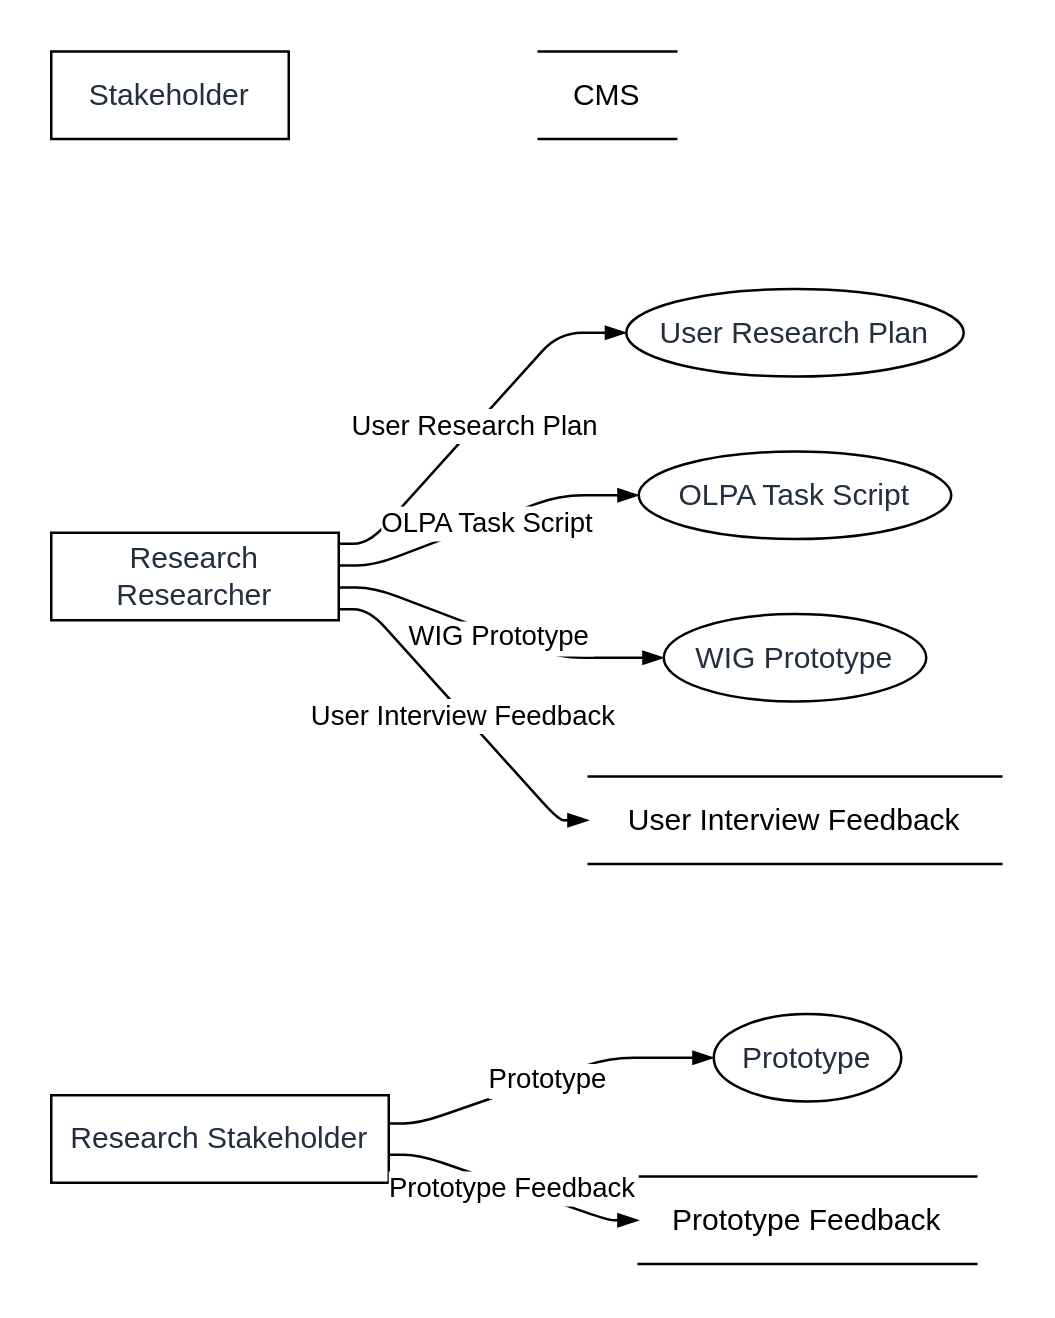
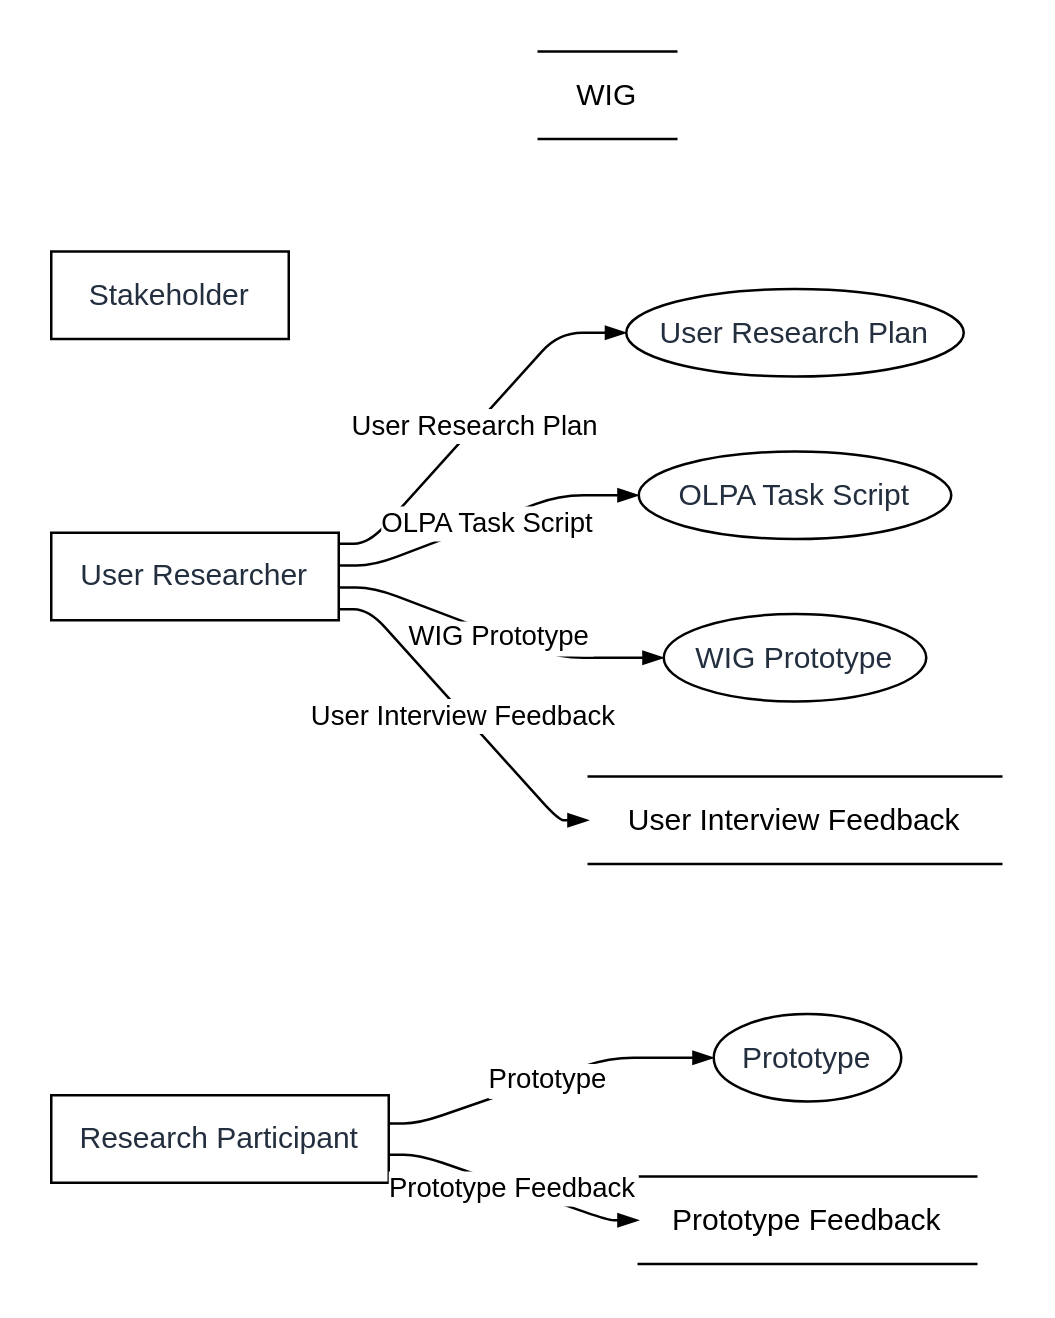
- <mxCell id="2" value="Stakeholder" style="shape=rectangle;whiteSpace=wrap;html=1;fillColor=#ffffff;strokeColor=#000000;align=center;verticalAlign=middle;fontColor=#232F3E;" vertex="1" parent="1"><mxGeometry width="95" height="35" as="geometry" x="20" y="20" /></mxCell>
+ <mxCell id="2" value="Stakeholder" style="shape=rectangle;whiteSpace=wrap;html=1;fillColor=#ffffff;strokeColor=#000000;align=center;verticalAlign=middle;fontColor=#232F3E;" vertex="1" parent="1"><mxGeometry x="20" y="100" width="95" height="35" as="geometry" /></mxCell>
- <mxCell id="9" value="CMS" style="html=1;dashed=0;whiteSpace=wrap;shape=partialRectangle;right=0;left=0;" vertex="1" parent="1"><mxGeometry x="215" width="55" height="35" as="geometry" y="20" /></mxCell>
+ <mxCell id="9" value="WIG" style="html=1;dashed=0;whiteSpace=wrap;shape=partialRectangle;right=0;left=0;" vertex="1" parent="1"><mxGeometry x="215" width="55" height="35" as="geometry" y="20" /></mxCell>
- <mxCell id="3" value="Research Researcher" style="shape=rectangle;whiteSpace=wrap;html=1;fillColor=#ffffff;strokeColor=#000000;align=center;verticalAlign=middle;fontColor=#232F3E;" vertex="1" parent="1"><mxGeometry y="212.5" width="115" height="35" as="geometry" x="20" /></mxCell>
+ <mxCell id="3" value="User Researcher" style="shape=rectangle;whiteSpace=wrap;html=1;fillColor=#ffffff;strokeColor=#000000;align=center;verticalAlign=middle;fontColor=#232F3E;" vertex="1" parent="1"><mxGeometry y="212.5" width="115" height="35" as="geometry" x="20" /></mxCell>
- <mxCell id="4" value="Research Stakeholder" style="shape=rectangle;whiteSpace=wrap;html=1;fillColor=#ffffff;strokeColor=#000000;align=center;verticalAlign=middle;fontColor=#232F3E;" vertex="1" parent="1"><mxGeometry y="437.5" width="135" height="35" as="geometry" x="20" /></mxCell>
+ <mxCell id="4" value="Research Participant" style="shape=rectangle;whiteSpace=wrap;html=1;fillColor=#ffffff;strokeColor=#000000;align=center;verticalAlign=middle;fontColor=#232F3E;" vertex="1" parent="1"><mxGeometry y="437.5" width="135" height="35" as="geometry" x="20" /></mxCell>
